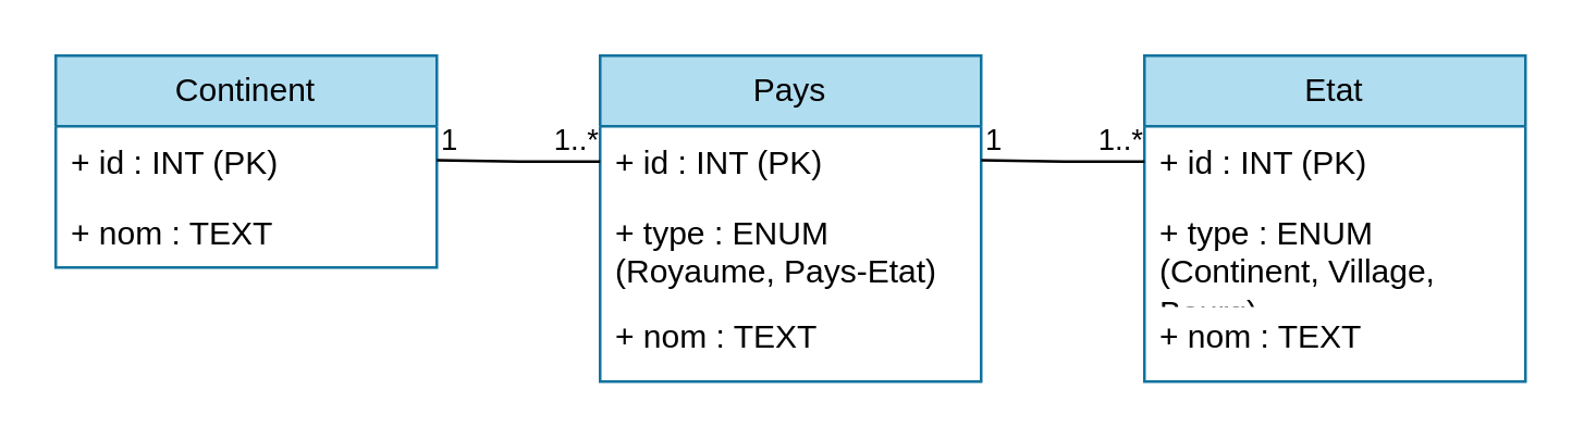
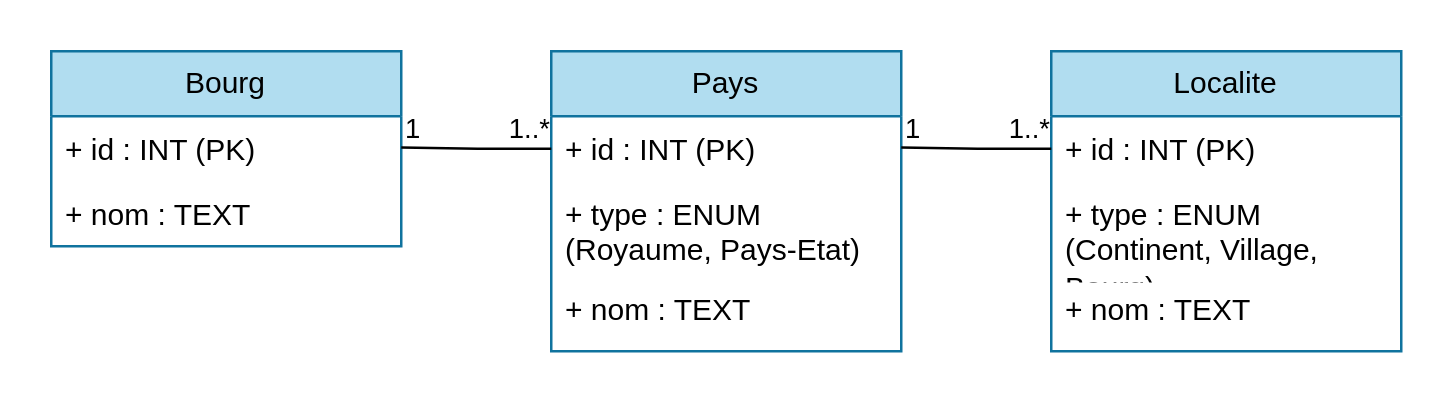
- <mxCell id="2" value="Continent" style="swimlane;fontStyle=0;childLayout=stackLayout;horizontal=1;startSize=26;fillColor=#b1ddf0;horizontalStack=0;resizeParent=1;resizeParentMax=0;resizeLast=0;collapsible=1;marginBottom=0;whiteSpace=wrap;html=1;strokeColor=#10739e;" vertex="1" parent="1"><mxGeometry x="20" y="20" width="140" height="78" as="geometry" /></mxCell>
+ <mxCell id="2" value="Bourg" style="swimlane;fontStyle=0;childLayout=stackLayout;horizontal=1;startSize=26;fillColor=#b1ddf0;horizontalStack=0;resizeParent=1;resizeParentMax=0;resizeLast=0;collapsible=1;marginBottom=0;whiteSpace=wrap;html=1;strokeColor=#10739e;" vertex="1" parent="1"><mxGeometry x="20" y="20" width="140" height="78" as="geometry" /></mxCell>
- <mxCell id="12" value="Etat" style="swimlane;fontStyle=0;childLayout=stackLayout;horizontal=1;startSize=26;fillColor=#b1ddf0;horizontalStack=0;resizeParent=1;resizeParentMax=0;resizeLast=0;collapsible=1;marginBottom=0;whiteSpace=wrap;html=1;strokeColor=#10739e;" vertex="1" parent="1"><mxGeometry x="420" y="20" width="140" height="120" as="geometry" /></mxCell>
+ <mxCell id="12" value="Localite" style="swimlane;fontStyle=0;childLayout=stackLayout;horizontal=1;startSize=26;fillColor=#b1ddf0;horizontalStack=0;resizeParent=1;resizeParentMax=0;resizeLast=0;collapsible=1;marginBottom=0;whiteSpace=wrap;html=1;strokeColor=#10739e;" vertex="1" parent="1"><mxGeometry x="420" y="20" width="140" height="120" as="geometry" /></mxCell>
